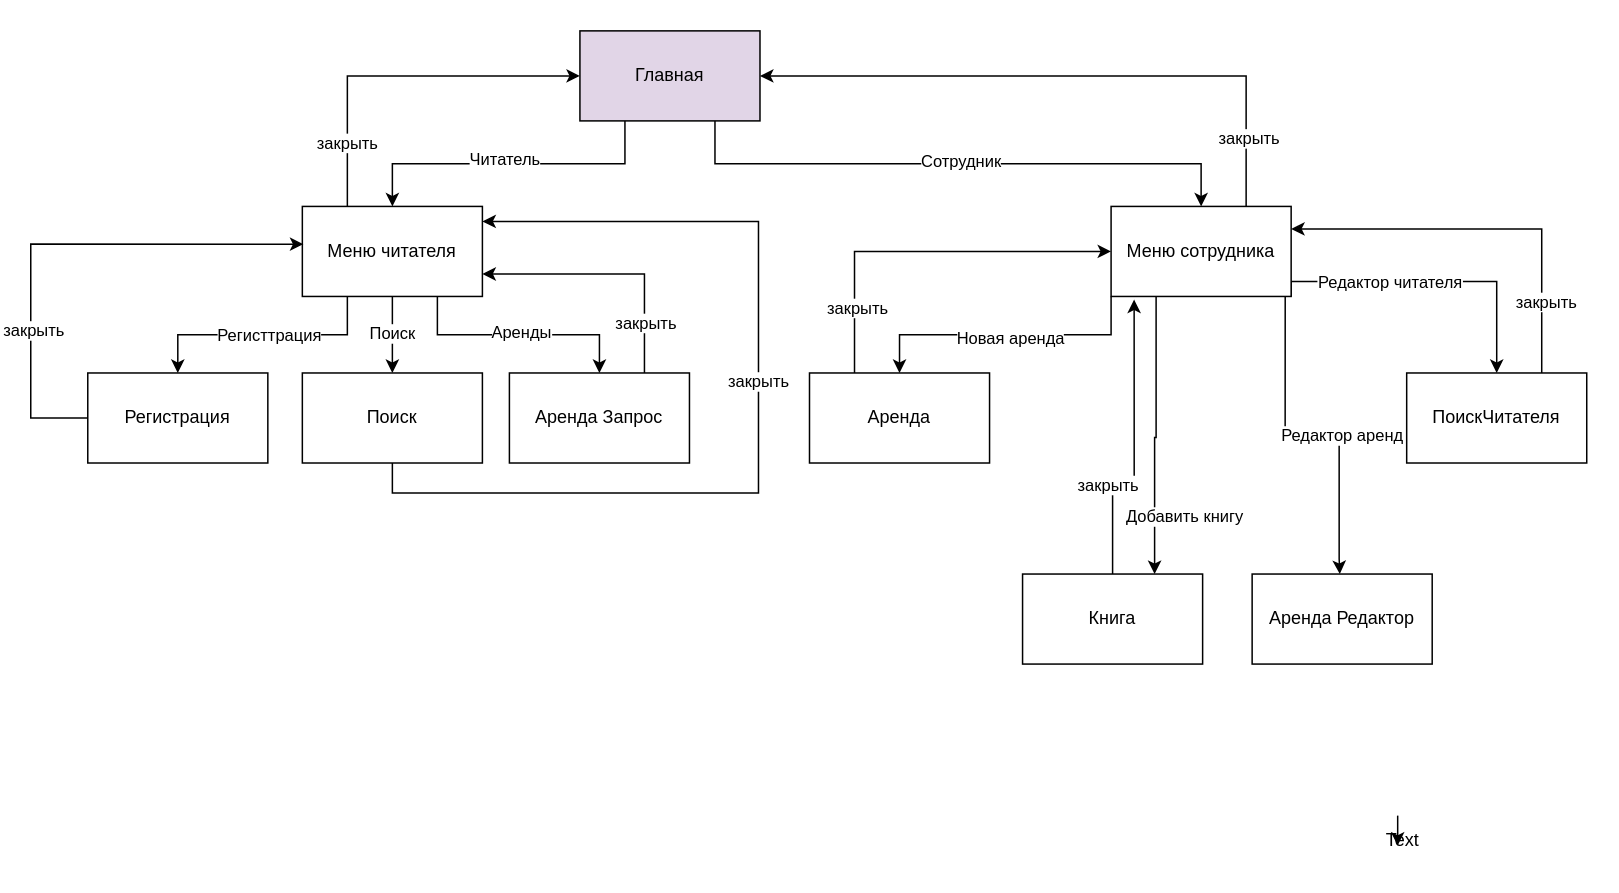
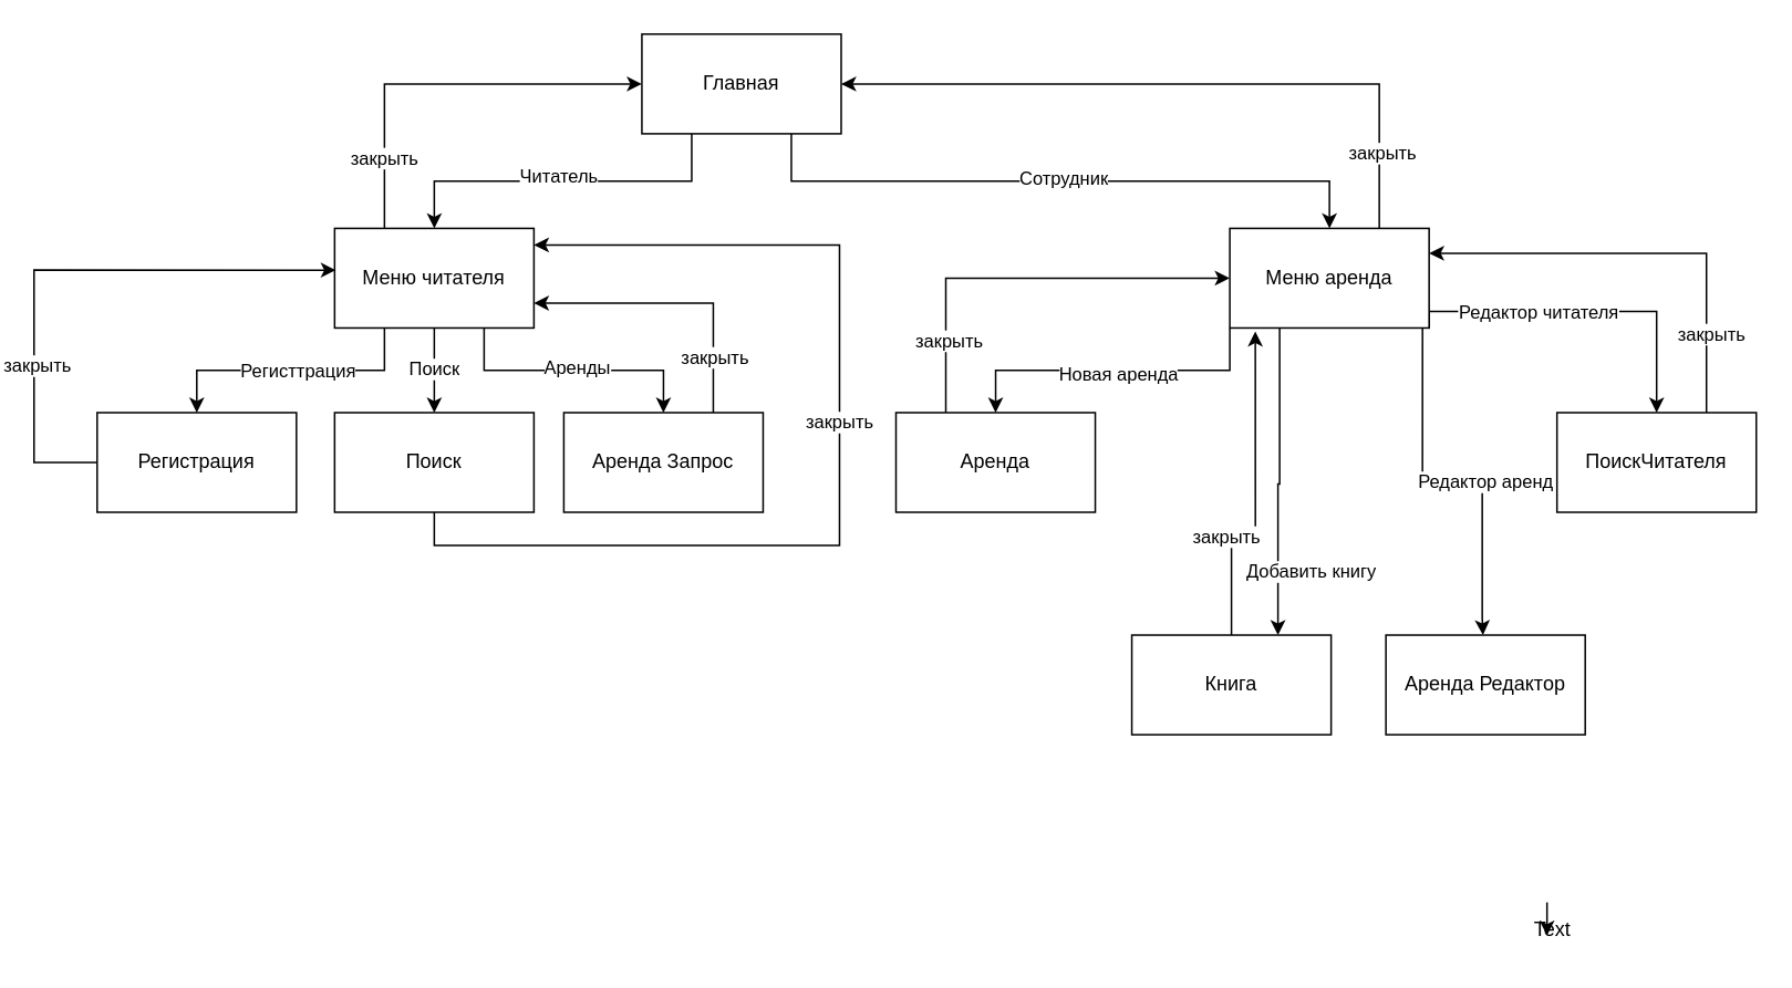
- <mxCell id="7" value="Главная" style="rounded=0;whiteSpace=wrap;html=1;fillColor=#e1d5e7;" vertex="1" parent="1"><mxGeometry x="386" y="20" width="120" height="60" as="geometry" /></mxCell>
+ <mxCell id="7" value="Главная" style="rounded=0;whiteSpace=wrap;html=1;" vertex="1" parent="1"><mxGeometry x="386" y="20" width="120" height="60" as="geometry" /></mxCell>
- <mxCell id="27" value="Меню сотрудника" style="rounded=0;whiteSpace=wrap;html=1;" vertex="1" parent="1"><mxGeometry x="740" y="137" width="120" height="60" as="geometry" /></mxCell>
+ <mxCell id="27" value="Меню аренда" style="rounded=0;whiteSpace=wrap;html=1;" vertex="1" parent="1"><mxGeometry x="740" y="137" width="120" height="60" as="geometry" /></mxCell>
